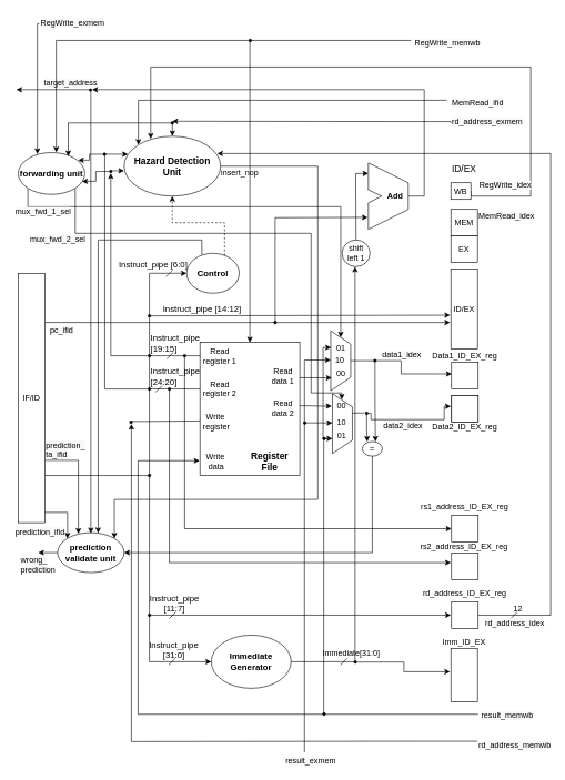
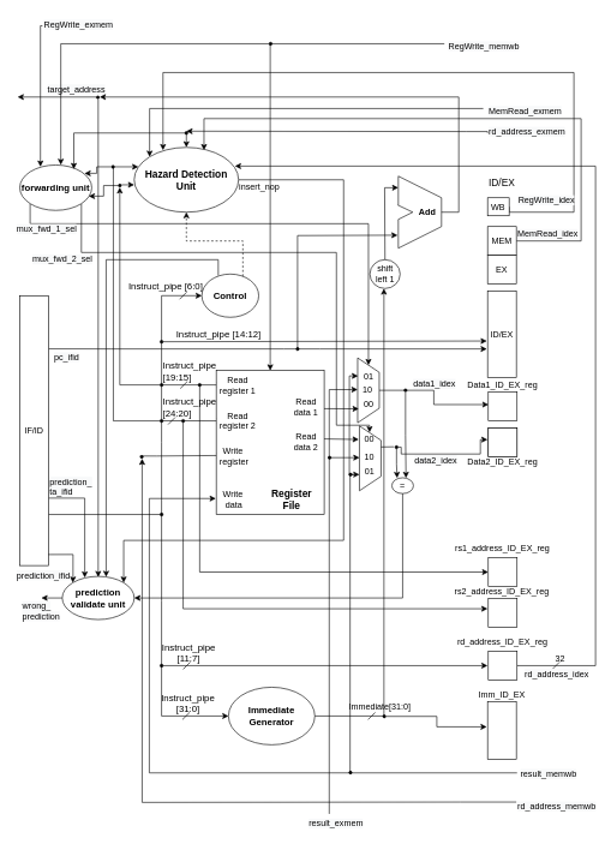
- <mxCell id="88" value="&lt;span style=&quot;color: rgb(0 , 0 , 0) ; font-family: &amp;#34;helvetica&amp;#34; ; font-size: 12px ; font-style: normal ; font-weight: 400 ; letter-spacing: normal ; text-align: center ; text-indent: 0px ; text-transform: none ; word-spacing: 0px ; background-color: rgb(248 , 249 , 250) ; display: inline ; float: none&quot;&gt;MemRead_ifid&lt;/span&gt;" style="text;whiteSpace=wrap;html=1;" parent="1" vertex="1"><mxGeometry x="677" y="140" width="90" height="30" as="geometry" /></mxCell>
+ <mxCell id="88" value="&lt;span style=&quot;color: rgb(0 , 0 , 0) ; font-family: &amp;#34;helvetica&amp;#34; ; font-size: 12px ; font-style: normal ; font-weight: 400 ; letter-spacing: normal ; text-align: center ; text-indent: 0px ; text-transform: none ; word-spacing: 0px ; background-color: rgb(248 , 249 , 250) ; display: inline ; float: none&quot;&gt;MemRead_exmem&lt;/span&gt;" style="text;whiteSpace=wrap;html=1;" parent="1" vertex="1"><mxGeometry x="677" y="140" width="90" height="30" as="geometry" /></mxCell>
+ <mxCell id="45" style="edgeStyle=orthogonalEdgeStyle;rounded=0;orthogonalLoop=1;jettySize=auto;html=1;exitX=1;exitY=0.5;exitDx=0;exitDy=0;entryX=0.669;entryY=0.044;entryDx=0;entryDy=0;entryPerimeter=0;" parent="1" source="46" target="65" edge="1"><mxGeometry relative="1" as="geometry"><Array as="points"><mxPoint x="807" y="334" /><mxPoint x="807" y="164" /><mxPoint x="283" y="164" /></Array></mxGeometry></mxCell>
- <mxCell id="92" value="12" style="text;html=1;strokeColor=none;fillColor=none;align=center;verticalAlign=middle;whiteSpace=wrap;rounded=0;" parent="1" vertex="1"><mxGeometry x="758" y="904" width="40" height="20" as="geometry" /></mxCell>
+ <mxCell id="92" value="32" style="text;html=1;strokeColor=none;fillColor=none;align=center;verticalAlign=middle;whiteSpace=wrap;rounded=0;" parent="1" vertex="1"><mxGeometry x="758" y="904" width="40" height="20" as="geometry" /></mxCell>
